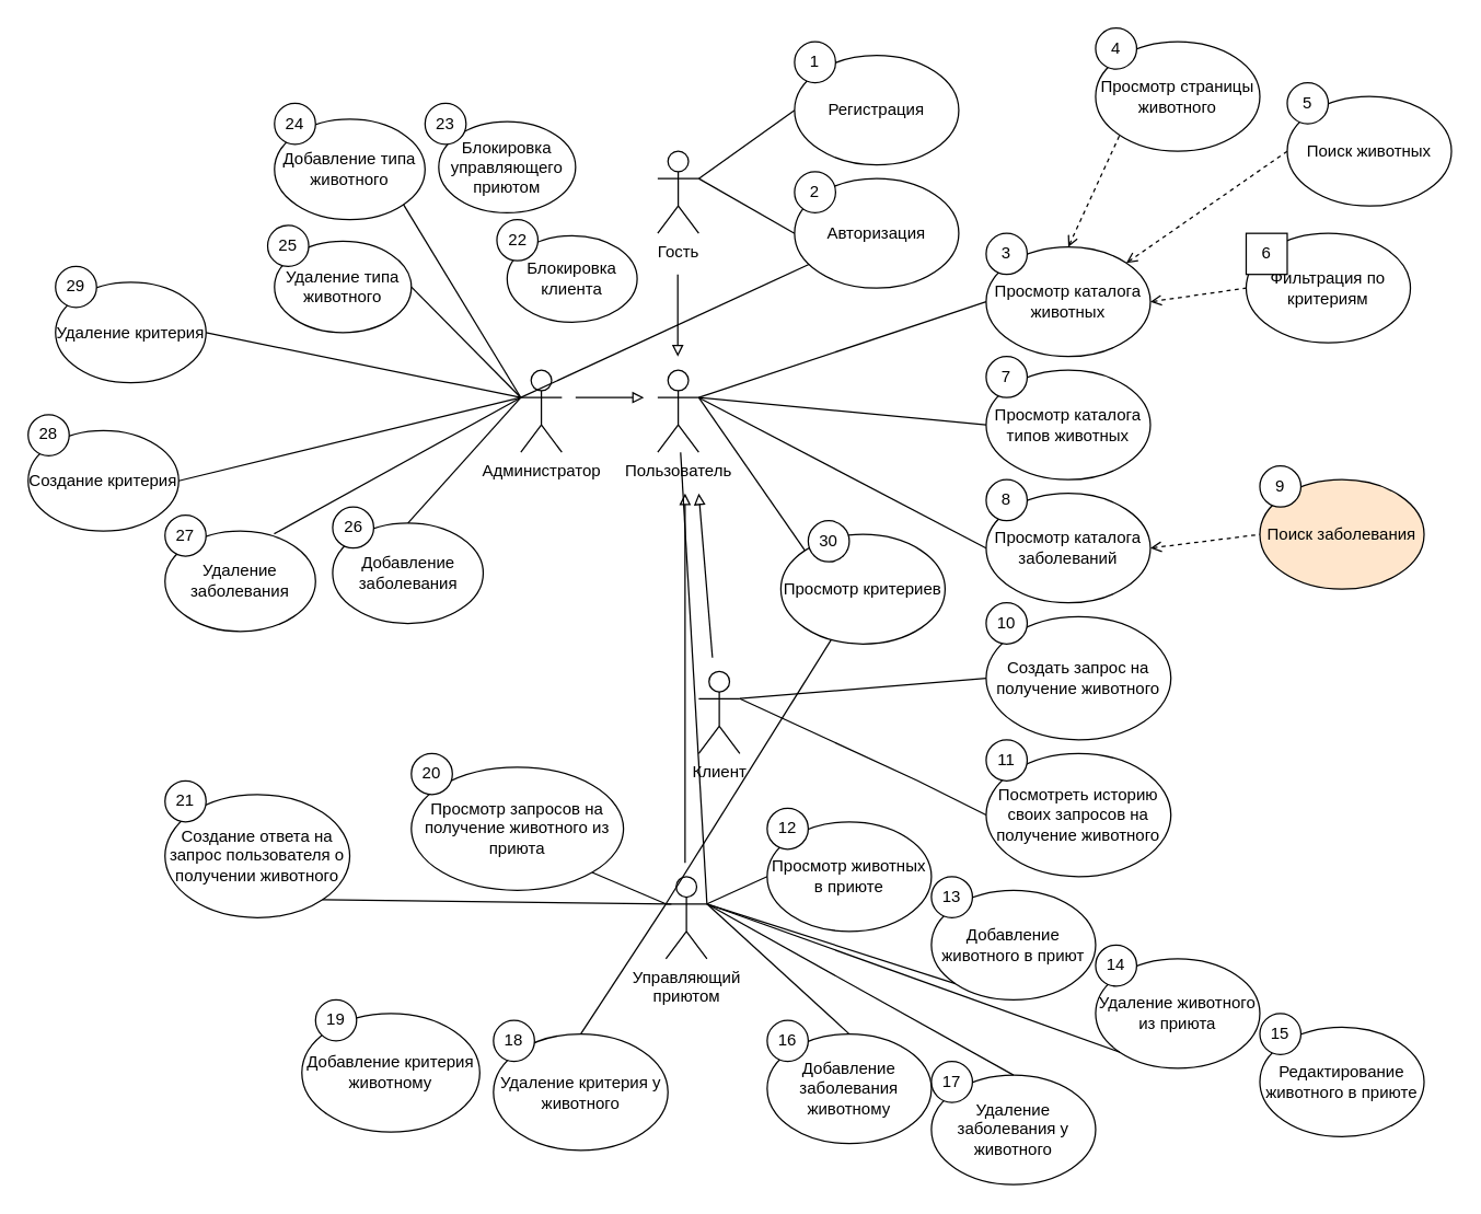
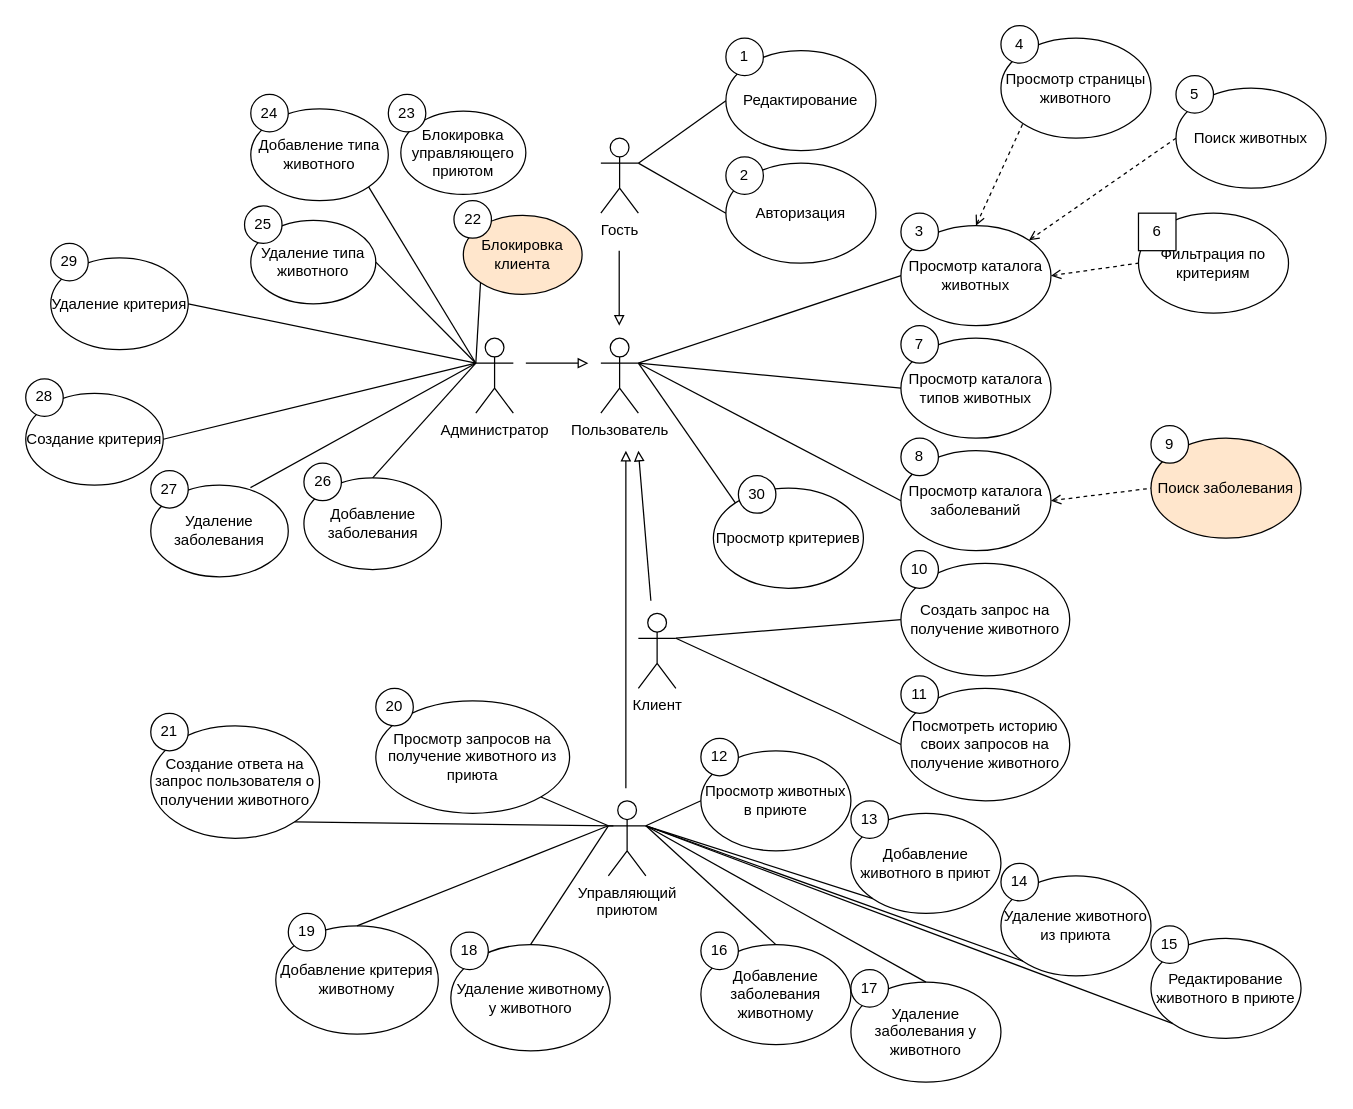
- <mxCell id="11" value="Регистрация" style="ellipse;whiteSpace=wrap;html=1;" parent="1" vertex="1"><mxGeometry x="580" y="40" width="120" height="80" as="geometry" /></mxCell>
+ <mxCell id="11" value="Редактирование" style="ellipse;whiteSpace=wrap;html=1;" parent="1" vertex="1"><mxGeometry x="580" y="40" width="120" height="80" as="geometry" /></mxCell>
- <mxCell id="74" value="Блокировка клиента" style="ellipse;whiteSpace=wrap;html=1;" parent="1" vertex="1"><mxGeometry x="370" y="171.67" width="95" height="63.33" as="geometry" /></mxCell>
+ <mxCell id="74" value="Блокировка клиента" style="ellipse;whiteSpace=wrap;html=1;fillColor=#ffe6cc;" parent="1" vertex="1"><mxGeometry x="370" y="171.67" width="95" height="63.33" as="geometry" /></mxCell>
- <mxCell id="78" value="" style="endArrow=none;html=1;rounded=0;exitX=0;exitY=0.333;exitDx=0;exitDy=0;exitPerimeter=0;" parent="1" source="6" target="13" edge="1"><mxGeometry width="50" height="50" relative="1" as="geometry"><mxPoint x="190" y="255" as="sourcePoint" /><mxPoint x="400" y="185" as="targetPoint" /></mxGeometry></mxCell>
+ <mxCell id="78" value="" style="endArrow=none;html=1;rounded=0;exitX=0;exitY=0.333;exitDx=0;exitDy=0;exitPerimeter=0;entryX=0;entryY=1;entryDx=0;entryDy=0;" parent="1" source="6" target="74" edge="1"><mxGeometry width="50" height="50" relative="1" as="geometry"><mxPoint x="190" y="255" as="sourcePoint" /><mxPoint x="400" y="185" as="targetPoint" /></mxGeometry></mxCell>
- <mxCell id="55" value="" style="endArrow=none;html=1;rounded=0;exitX=1;exitY=0.333;exitDx=0;exitDy=0;exitPerimeter=0;" parent="1" source="5" target="3" edge="1"><mxGeometry width="50" height="50" relative="1" as="geometry"><mxPoint x="546" y="690" as="sourcePoint" /><mxPoint x="828" y="778" as="targetPoint" /></mxGeometry></mxCell>
+ <mxCell id="55" value="" style="endArrow=none;html=1;rounded=0;exitX=1;exitY=0.333;exitDx=0;exitDy=0;exitPerimeter=0;entryX=0;entryY=1;entryDx=0;entryDy=0;" parent="1" source="5" target="50" edge="1"><mxGeometry width="50" height="50" relative="1" as="geometry"><mxPoint x="546" y="690" as="sourcePoint" /><mxPoint x="828" y="778" as="targetPoint" /></mxGeometry></mxCell>
- <mxCell id="66" value="" style="endArrow=none;html=1;rounded=0;exitX=0;exitY=0.333;exitDx=0;exitDy=0;exitPerimeter=0;" parent="1" source="5" target="97" edge="1"><mxGeometry width="50" height="50" relative="1" as="geometry"><mxPoint x="276" y="615" as="sourcePoint" /><mxPoint x="380" y="710" as="targetPoint" /></mxGeometry></mxCell>
+ <mxCell id="66" value="" style="endArrow=none;html=1;rounded=0;exitX=0;exitY=0.333;exitDx=0;exitDy=0;exitPerimeter=0;entryX=0.5;entryY=0;entryDx=0;entryDy=0;" parent="1" source="5" target="64" edge="1"><mxGeometry width="50" height="50" relative="1" as="geometry"><mxPoint x="276" y="615" as="sourcePoint" /><mxPoint x="380" y="710" as="targetPoint" /></mxGeometry></mxCell>
- <mxCell id="62" value="Удаление критерия у животного" style="ellipse;whiteSpace=wrap;html=1;" parent="1" vertex="1"><mxGeometry x="360" y="755" width="127.5" height="85" as="geometry" /></mxCell>
+ <mxCell id="62" value="Удаление животному у животного" style="ellipse;whiteSpace=wrap;html=1;" parent="1" vertex="1"><mxGeometry x="360" y="755" width="127.5" height="85" as="geometry" /></mxCell>
